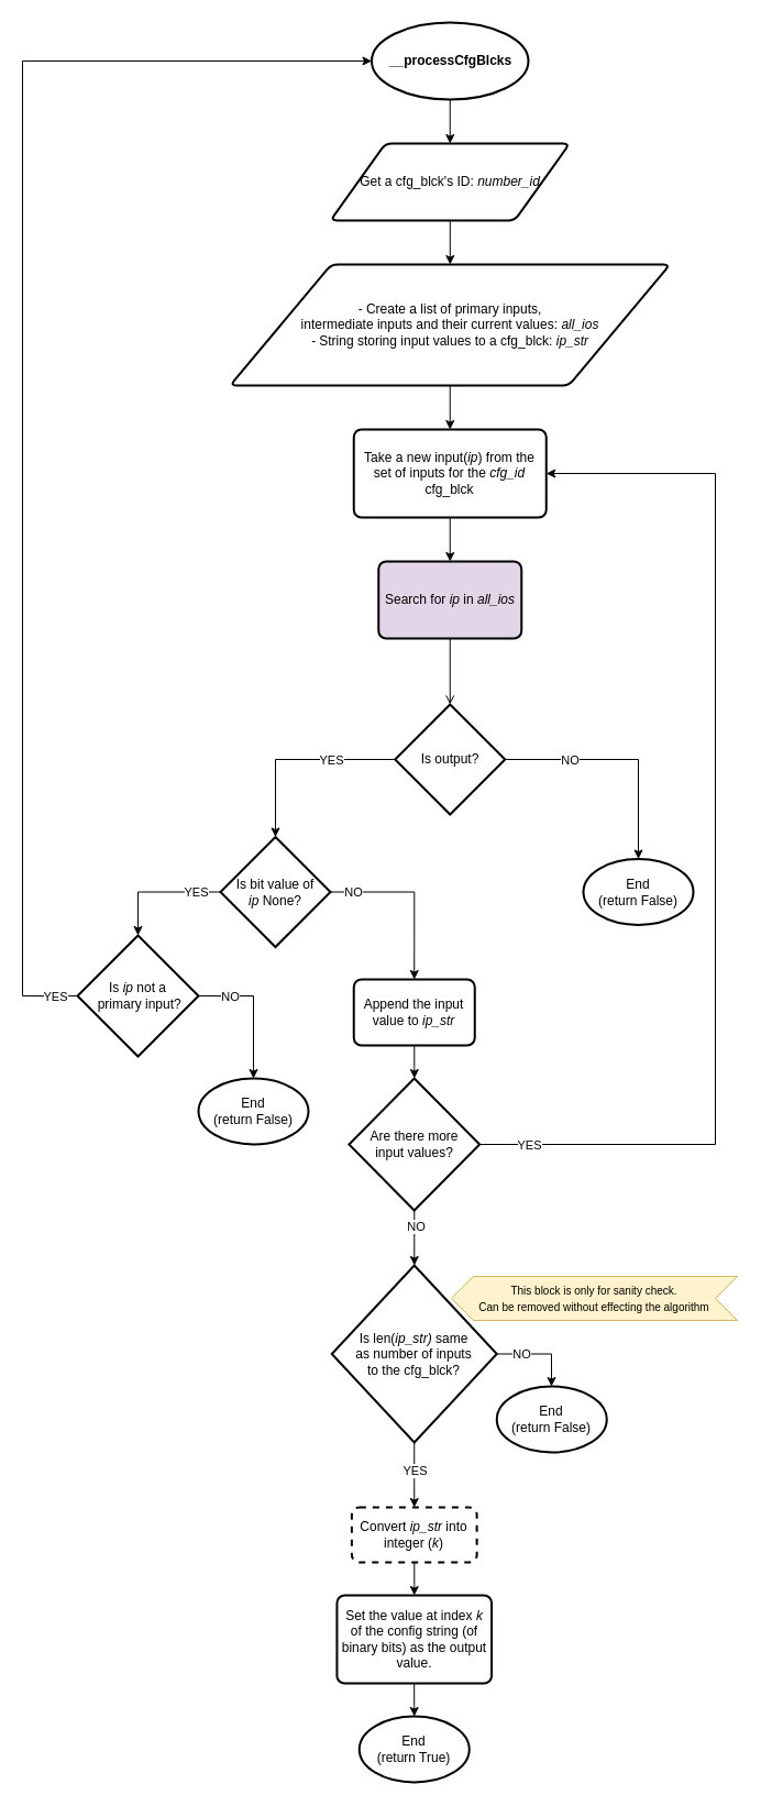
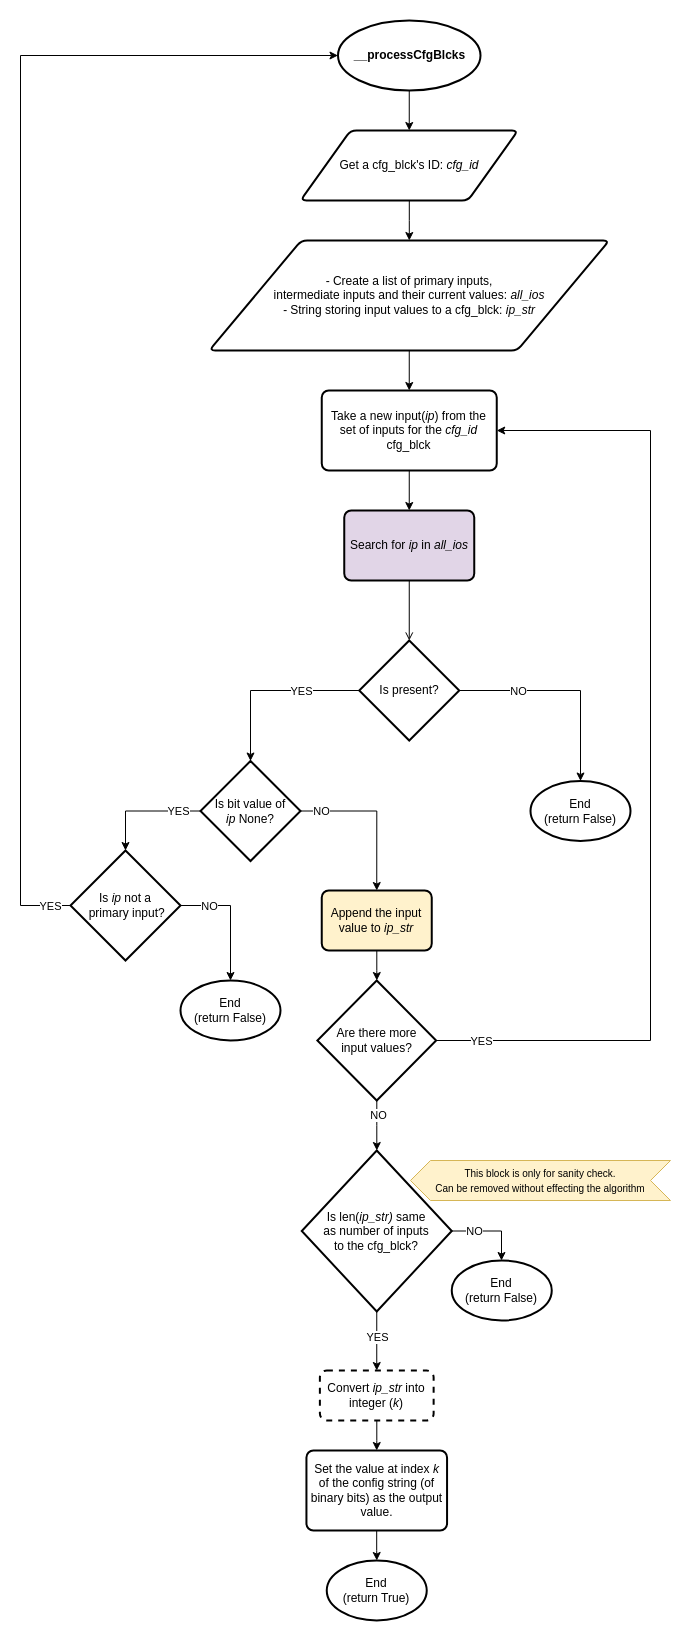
- <mxCell id="24" value="Get a cfg_blck's ID: &lt;i&gt;number_id&lt;/i&gt;" style="shape=parallelogram;html=1;strokeWidth=2;perimeter=parallelogramPerimeter;whiteSpace=wrap;rounded=1;arcSize=12;size=0.23;" vertex="1" parent="1"><mxGeometry x="300" y="130" width="217.5" height="70" as="geometry" /></mxCell>
+ <mxCell id="24" value="Get a cfg_blck's ID: &lt;i&gt;cfg_id&lt;/i&gt;" style="shape=parallelogram;html=1;strokeWidth=2;perimeter=parallelogramPerimeter;whiteSpace=wrap;rounded=1;arcSize=12;size=0.23;" vertex="1" parent="1"><mxGeometry x="300" y="130" width="217.5" height="70" as="geometry" /></mxCell>
- <mxCell id="12" value="Is output?" style="strokeWidth=2;html=1;shape=mxgraph.flowchart.decision;whiteSpace=wrap;" vertex="1" parent="1"><mxGeometry x="358.75" y="640" width="100" height="100" as="geometry" /></mxCell>
+ <mxCell id="12" value="Is present?" style="strokeWidth=2;html=1;shape=mxgraph.flowchart.decision;whiteSpace=wrap;" vertex="1" parent="1"><mxGeometry x="358.75" y="640" width="100" height="100" as="geometry" /></mxCell>
- <mxCell id="16" value="Append the input value to &lt;i&gt;ip_str&lt;/i&gt;" style="rounded=1;whiteSpace=wrap;html=1;absoluteArcSize=1;arcSize=14;strokeWidth=2;" vertex="1" parent="1"><mxGeometry x="321.25" y="890" width="110" height="60" as="geometry" /></mxCell>
+ <mxCell id="16" value="Append the input value to &lt;i&gt;ip_str&lt;/i&gt;" style="rounded=1;whiteSpace=wrap;html=1;absoluteArcSize=1;arcSize=14;strokeWidth=2;fillColor=#fff2cc;" vertex="1" parent="1"><mxGeometry x="321.25" y="890" width="110" height="60" as="geometry" /></mxCell>
